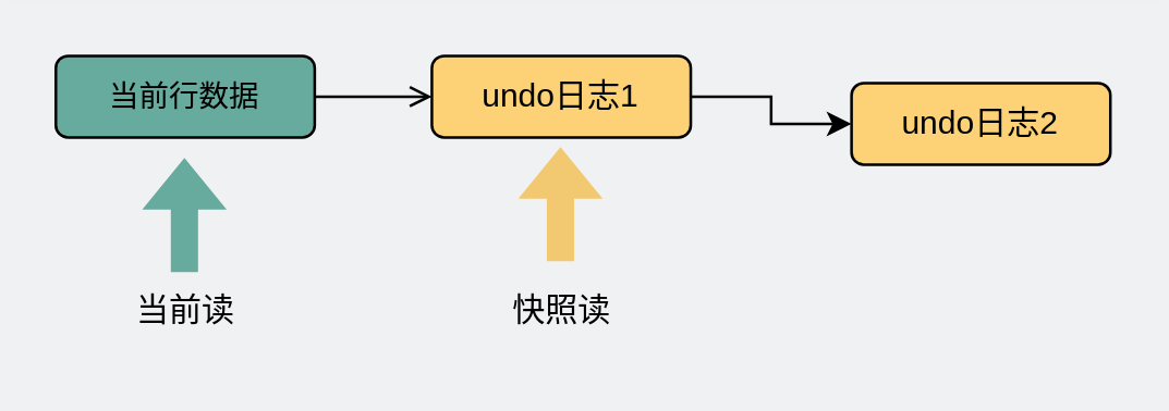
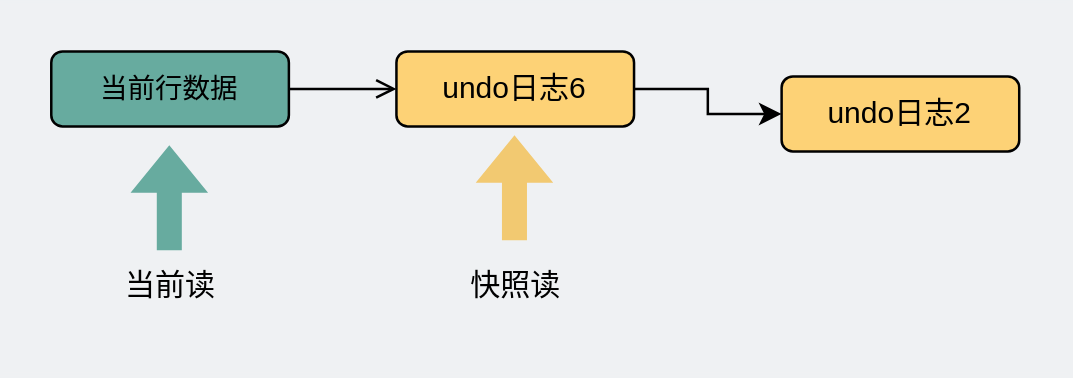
- <mxCell id="5" value="undo日志1" style="rounded=1;whiteSpace=wrap;html=1;fillColor=#FDD276;" parent="1" vertex="1"><mxGeometry x="158" y="20" width="95" height="30" as="geometry" /></mxCell>
+ <mxCell id="5" value="undo日志6" style="rounded=1;whiteSpace=wrap;html=1;fillColor=#FDD276;" parent="1" vertex="1"><mxGeometry x="158" y="20" width="95" height="30" as="geometry" /></mxCell>
